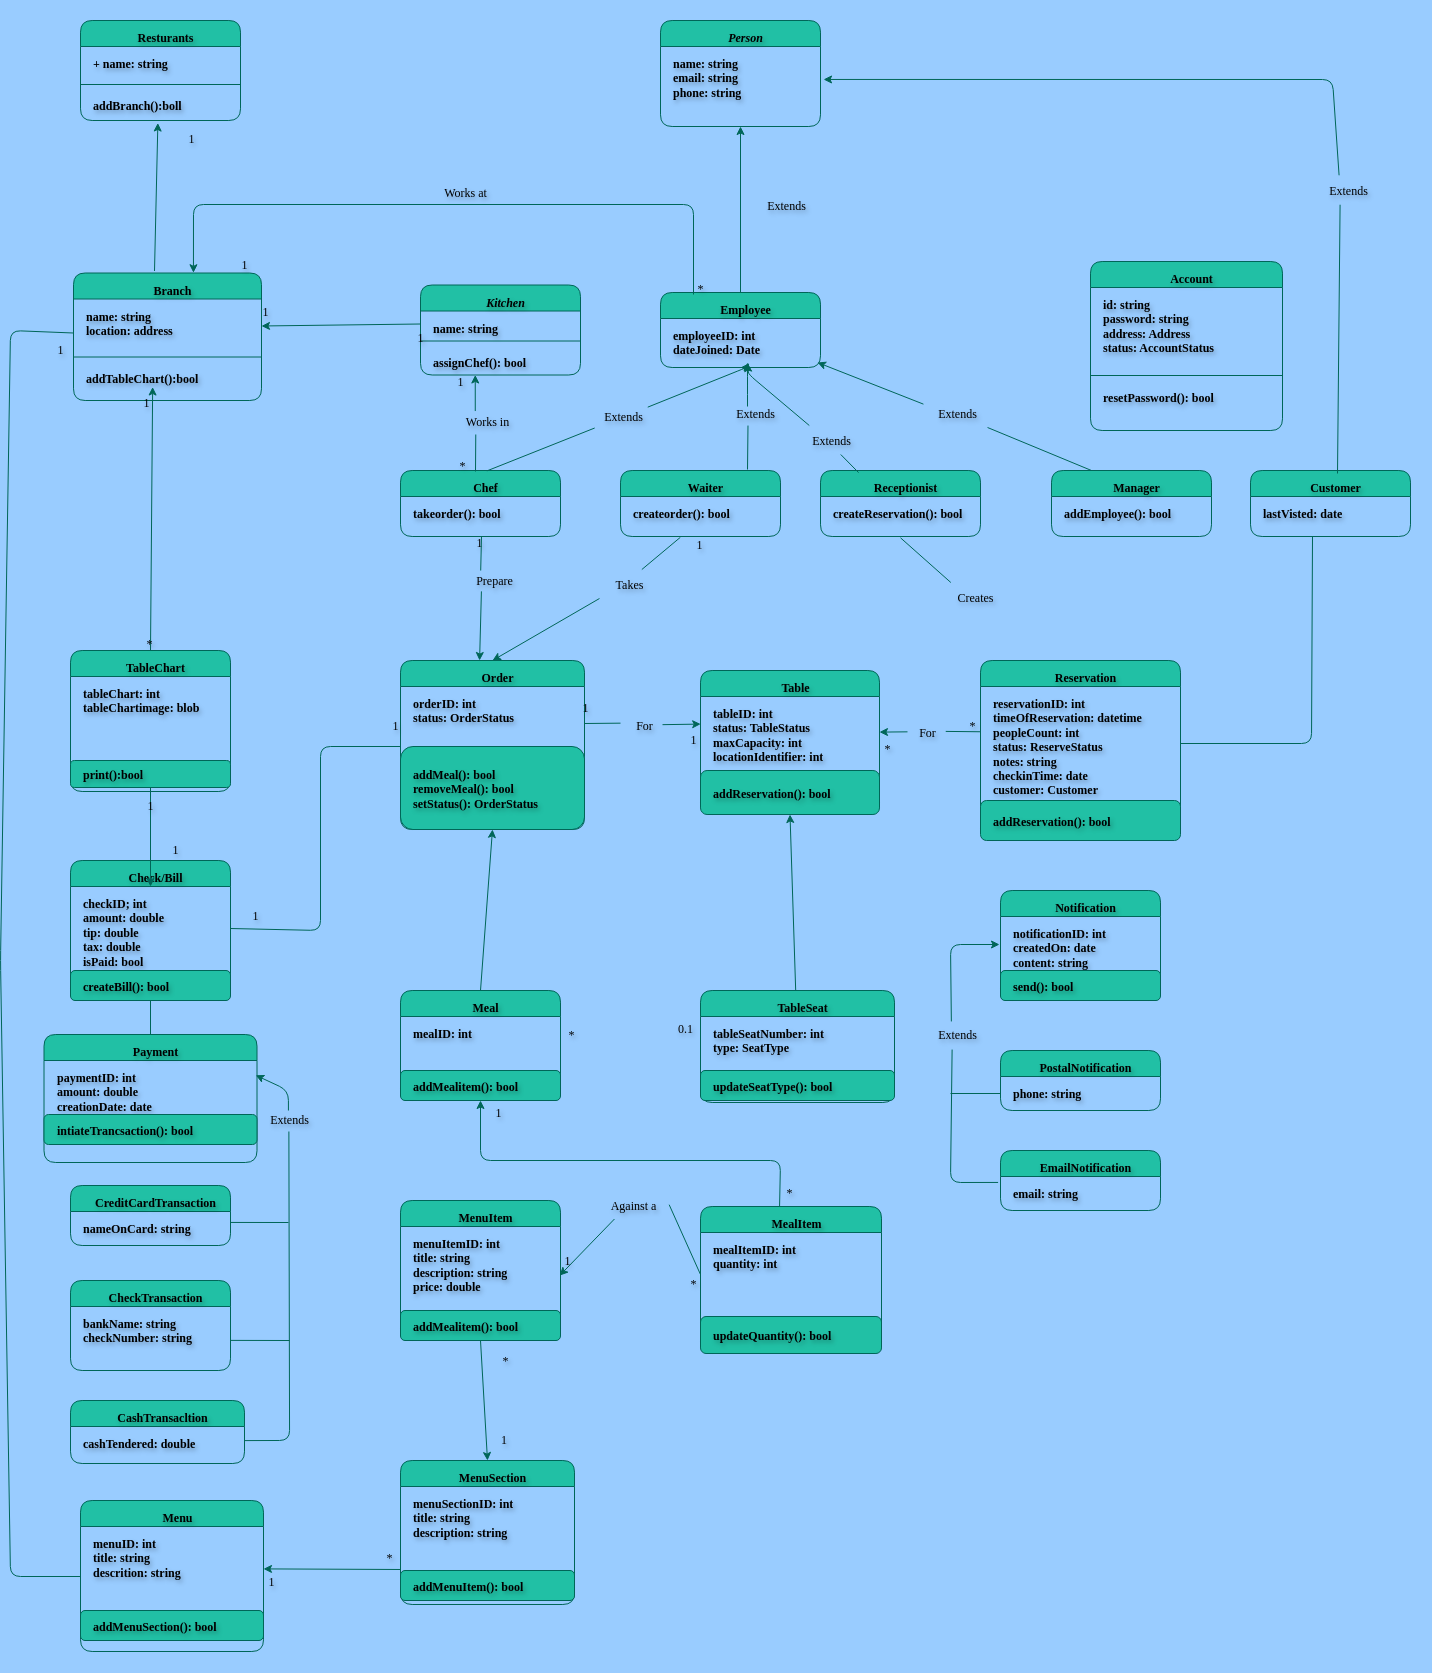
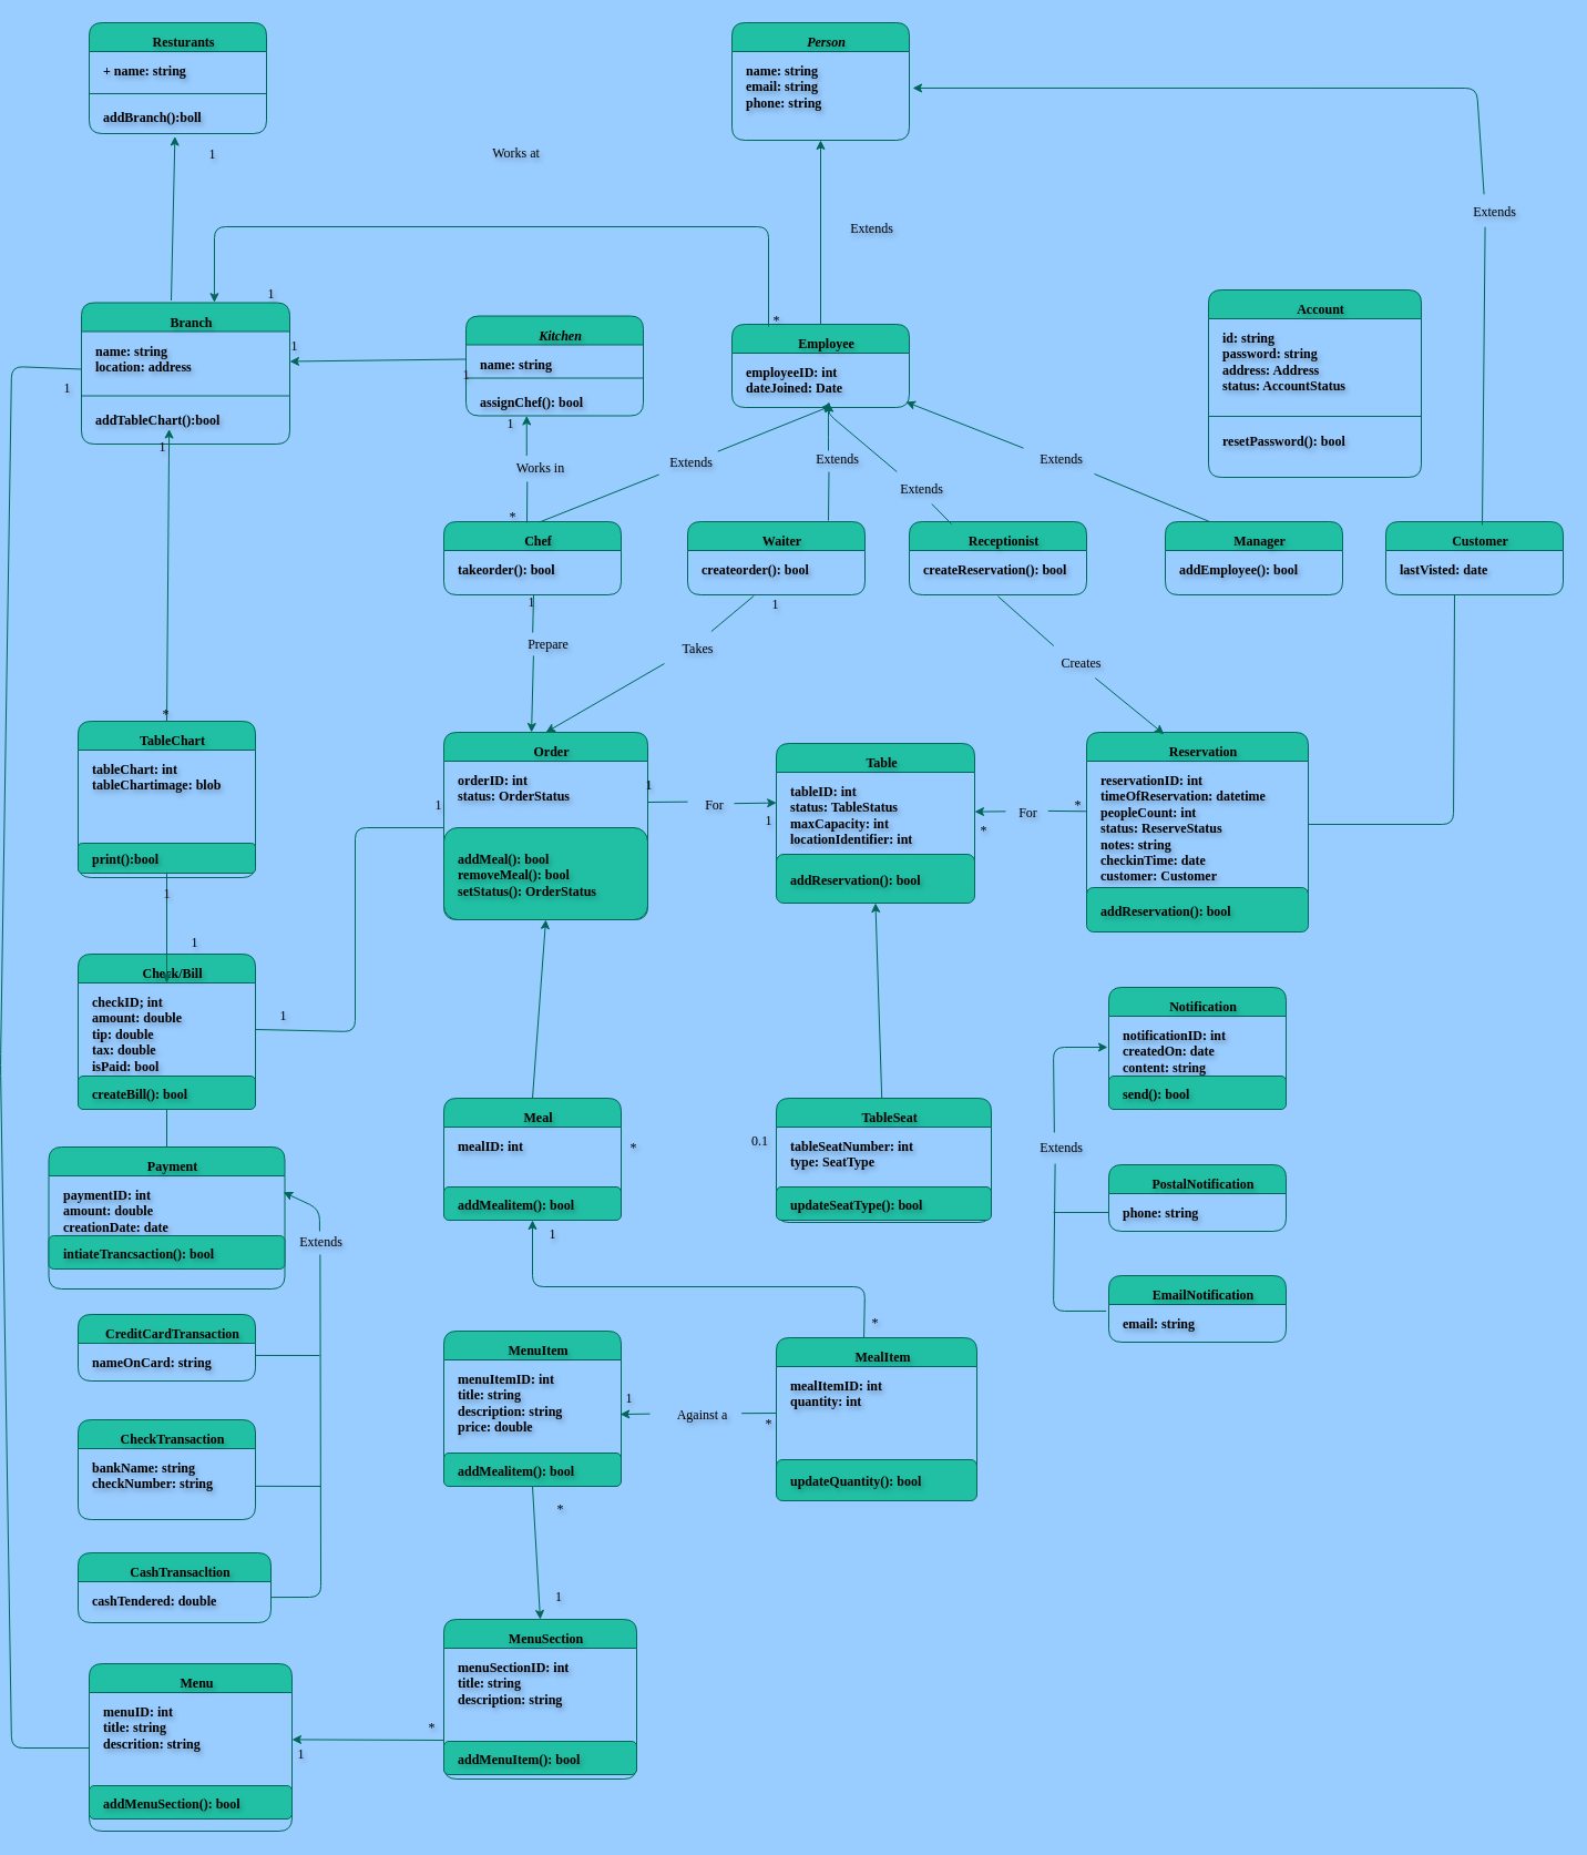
- <mxCell id="116" value="Works at" style="text;align=center;verticalAlign=middle;resizable=0;points=[];autosize=1;strokeColor=none;fillColor=none;fontColor=#000000;fontFamily=Verdana;labelBorderColor=none;labelBackgroundColor=none;rounded=1;textShadow=1;html=1;spacingTop=3;spacing=3;spacingLeft=10;" vertex="1" parent="1"><mxGeometry x="402" y="177" width="81" height="29" as="geometry" /></mxCell>
+ <mxCell id="116" value="Works at" style="text;align=center;verticalAlign=middle;resizable=0;points=[];autosize=1;strokeColor=none;fillColor=none;fontColor=#000000;fontFamily=Verdana;labelBorderColor=none;labelBackgroundColor=none;rounded=1;textShadow=1;html=1;spacingTop=3;spacing=3;spacingLeft=10;" vertex="1" parent="1"><mxGeometry x="402" y="122" width="81" height="29" as="geometry" /></mxCell>
+ <mxCell id="134" value="" style="endArrow=classic;rounded=1;fontFamily=Verdana;fontSize=12;fontColor=#000000;fontStyle=1;entryX=0.349;entryY=0.009;entryDx=0;entryDy=0;entryPerimeter=0;labelBackgroundColor=none;strokeColor=#006658;labelBorderColor=none;textShadow=1;html=1;spacingTop=3;spacing=3;spacingLeft=10;" edge="1" parent="1" source="135" target="33"><mxGeometry width="50" height="50" relative="1" as="geometry"><mxPoint x="886" y="535" as="sourcePoint" /><mxPoint x="1043" y="660" as="targetPoint" /></mxGeometry></mxCell>
- <mxCell id="162" value="Against a" style="text;align=center;verticalAlign=middle;resizable=0;points=[];autosize=1;strokeColor=none;fillColor=none;fontColor=#000000;fontFamily=Verdana;labelBorderColor=none;labelBackgroundColor=none;rounded=1;textShadow=1;html=1;spacingTop=3;spacing=3;spacingLeft=10;" vertex="1" parent="1"><mxGeometry x="569" y="1189.5" width="84" height="29" as="geometry" /></mxCell>
+ <mxCell id="162" value="Against a" style="text;align=center;verticalAlign=middle;resizable=0;points=[];autosize=1;strokeColor=none;fillColor=none;fontColor=#000000;fontFamily=Verdana;labelBorderColor=none;labelBackgroundColor=none;rounded=1;textShadow=1;html=1;spacingTop=3;spacing=3;spacingLeft=10;" vertex="1" parent="1"><mxGeometry x="569" y="1259.5" width="84" height="29" as="geometry" /></mxCell>
